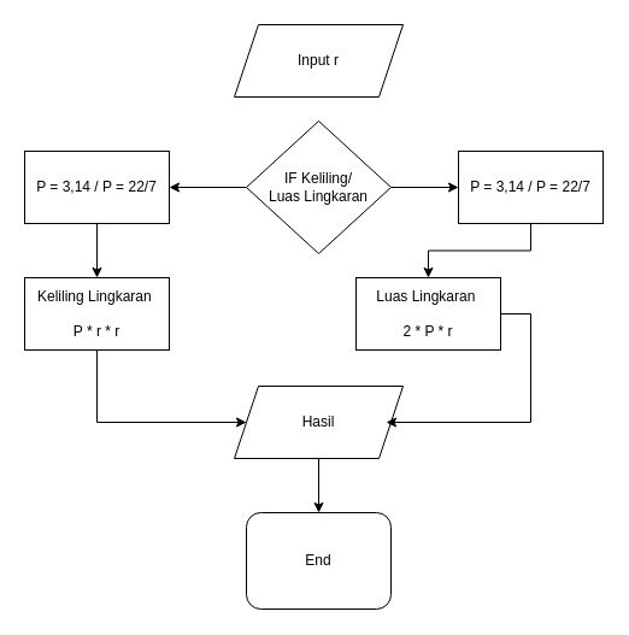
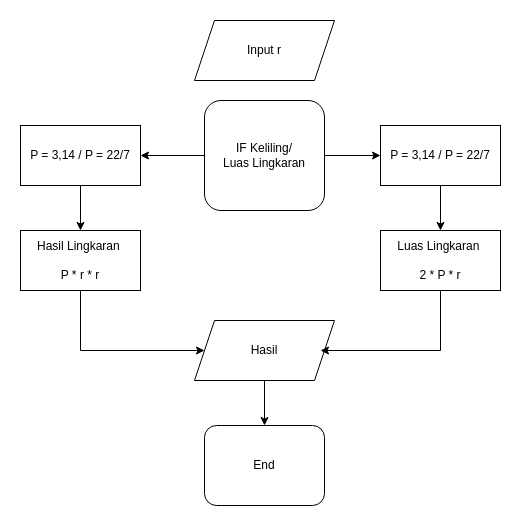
- <mxCell id="14" value="IF Keliling/&lt;br&gt;Luas Lingkaran" style="rhombus;whiteSpace=wrap;html=1;" vertex="1" parent="1"><mxGeometry x="204" y="100" width="120" height="110" as="geometry" /></mxCell>
+ <mxCell id="14" value="IF Keliling/&lt;br&gt;Luas Lingkaran" style="whiteSpace=wrap;html=1;rounded=1;" vertex="1" parent="1"><mxGeometry x="204" y="100" width="120" height="110" as="geometry" /></mxCell>
- <mxCell id="11" value="Keliling Lingkaran&amp;nbsp;&lt;br&gt;&lt;br&gt;P * r * r" style="rounded=0;whiteSpace=wrap;html=1;" vertex="1" parent="1"><mxGeometry x="20" y="230" width="120" height="60" as="geometry" /></mxCell>
+ <mxCell id="11" value="Hasil Lingkaran&amp;nbsp;&lt;br&gt;&lt;br&gt;P * r * r" style="rounded=0;whiteSpace=wrap;html=1;" vertex="1" parent="1"><mxGeometry x="20" y="230" width="120" height="60" as="geometry" /></mxCell>
- <mxCell id="16" value="Luas Lingkaran&amp;nbsp;&lt;br&gt;&lt;br&gt;2 * P * r" style="rounded=0;whiteSpace=wrap;html=1;" vertex="1" parent="1"><mxGeometry x="295" y="230" width="120" height="60" as="geometry" /></mxCell>
+ <mxCell id="16" value="Luas Lingkaran&amp;nbsp;&lt;br&gt;&lt;br&gt;2 * P * r" style="rounded=0;whiteSpace=wrap;html=1;" vertex="1" parent="1"><mxGeometry x="380" y="230" width="120" height="60" as="geometry" /></mxCell>
